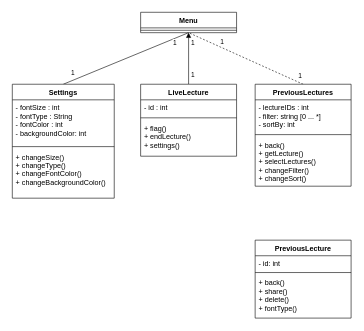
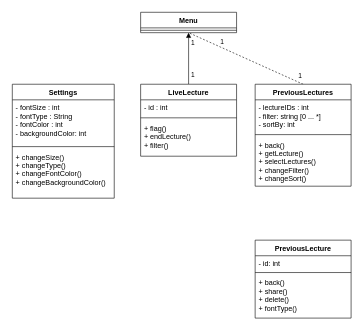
- <mxCell id="2" value="" style="endArrow=none;html=1;entryX=0.5;entryY=1;entryDx=0;entryDy=0;exitX=0.5;exitY=0;exitDx=0;exitDy=0;" edge="1" parent="1" source="15" target="23"><mxGeometry width="50" height="50" relative="1" as="geometry"><mxPoint x="290" y="300" as="sourcePoint" /><mxPoint x="314" y="11.008" as="targetPoint" /></mxGeometry></mxCell>
- <mxCell id="3" value="1" style="edgeLabel;html=1;align=center;verticalAlign=middle;resizable=0;points=[];" vertex="1" connectable="0" parent="2"><mxGeometry x="0.725" y="-5" relative="1" as="geometry"><mxPoint x="2.77" as="offset" /></mxGeometry></mxCell>
- <mxCell id="4" value="1" style="edgeLabel;html=1;align=center;verticalAlign=middle;resizable=0;points=[];" vertex="1" connectable="0" parent="2"><mxGeometry x="-0.578" y="-2" relative="1" as="geometry"><mxPoint x="-30.15" y="-3.58" as="offset" /></mxGeometry></mxCell>
- <mxCell id="14" value="+ flag()&#10;+ endLecture()&#10;+ settings()&#10;" style="text;strokeColor=none;fillColor=none;align=left;verticalAlign=top;spacingLeft=4;spacingRight=4;overflow=hidden;rotatable=0;points=[[0,0.5],[1,0.5]];portConstraint=eastwest;" vertex="1" parent="11"><mxGeometry y="60" width="160" height="60" as="geometry" /></mxCell>
+ <mxCell id="14" value="+ flag()&#10;+ endLecture()&#10;+ filter()&#10;" style="text;strokeColor=none;fillColor=none;align=left;verticalAlign=top;spacingLeft=4;spacingRight=4;overflow=hidden;rotatable=0;points=[[0,0.5],[1,0.5]];portConstraint=eastwest;" vertex="1" parent="11"><mxGeometry y="60" width="160" height="60" as="geometry" /></mxCell>
